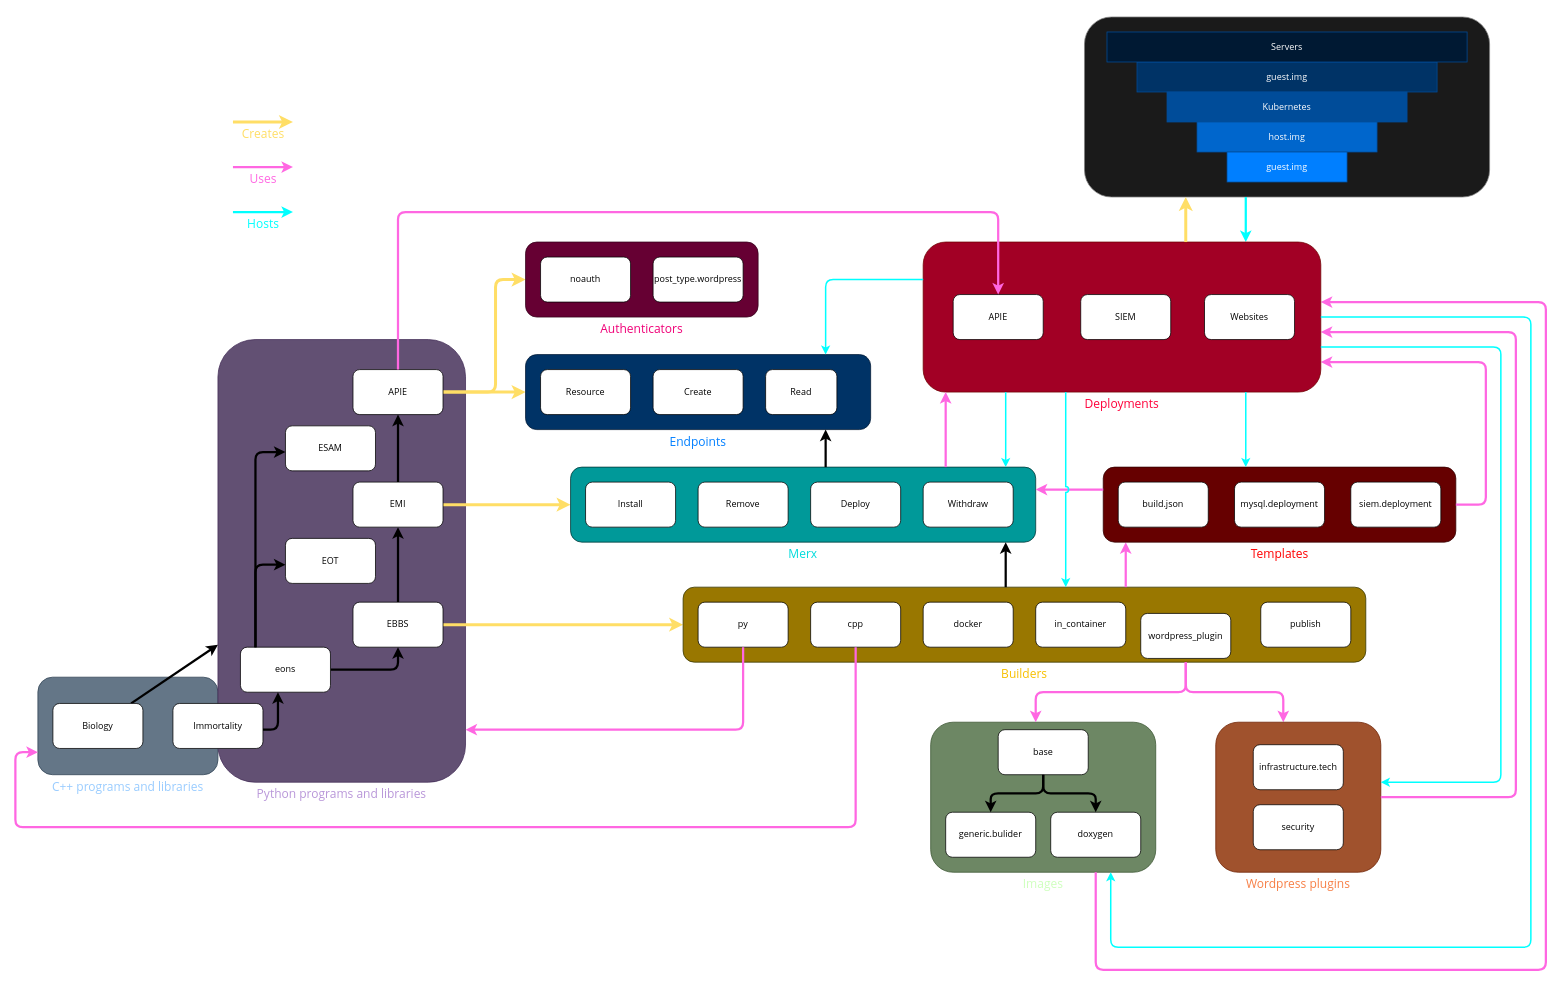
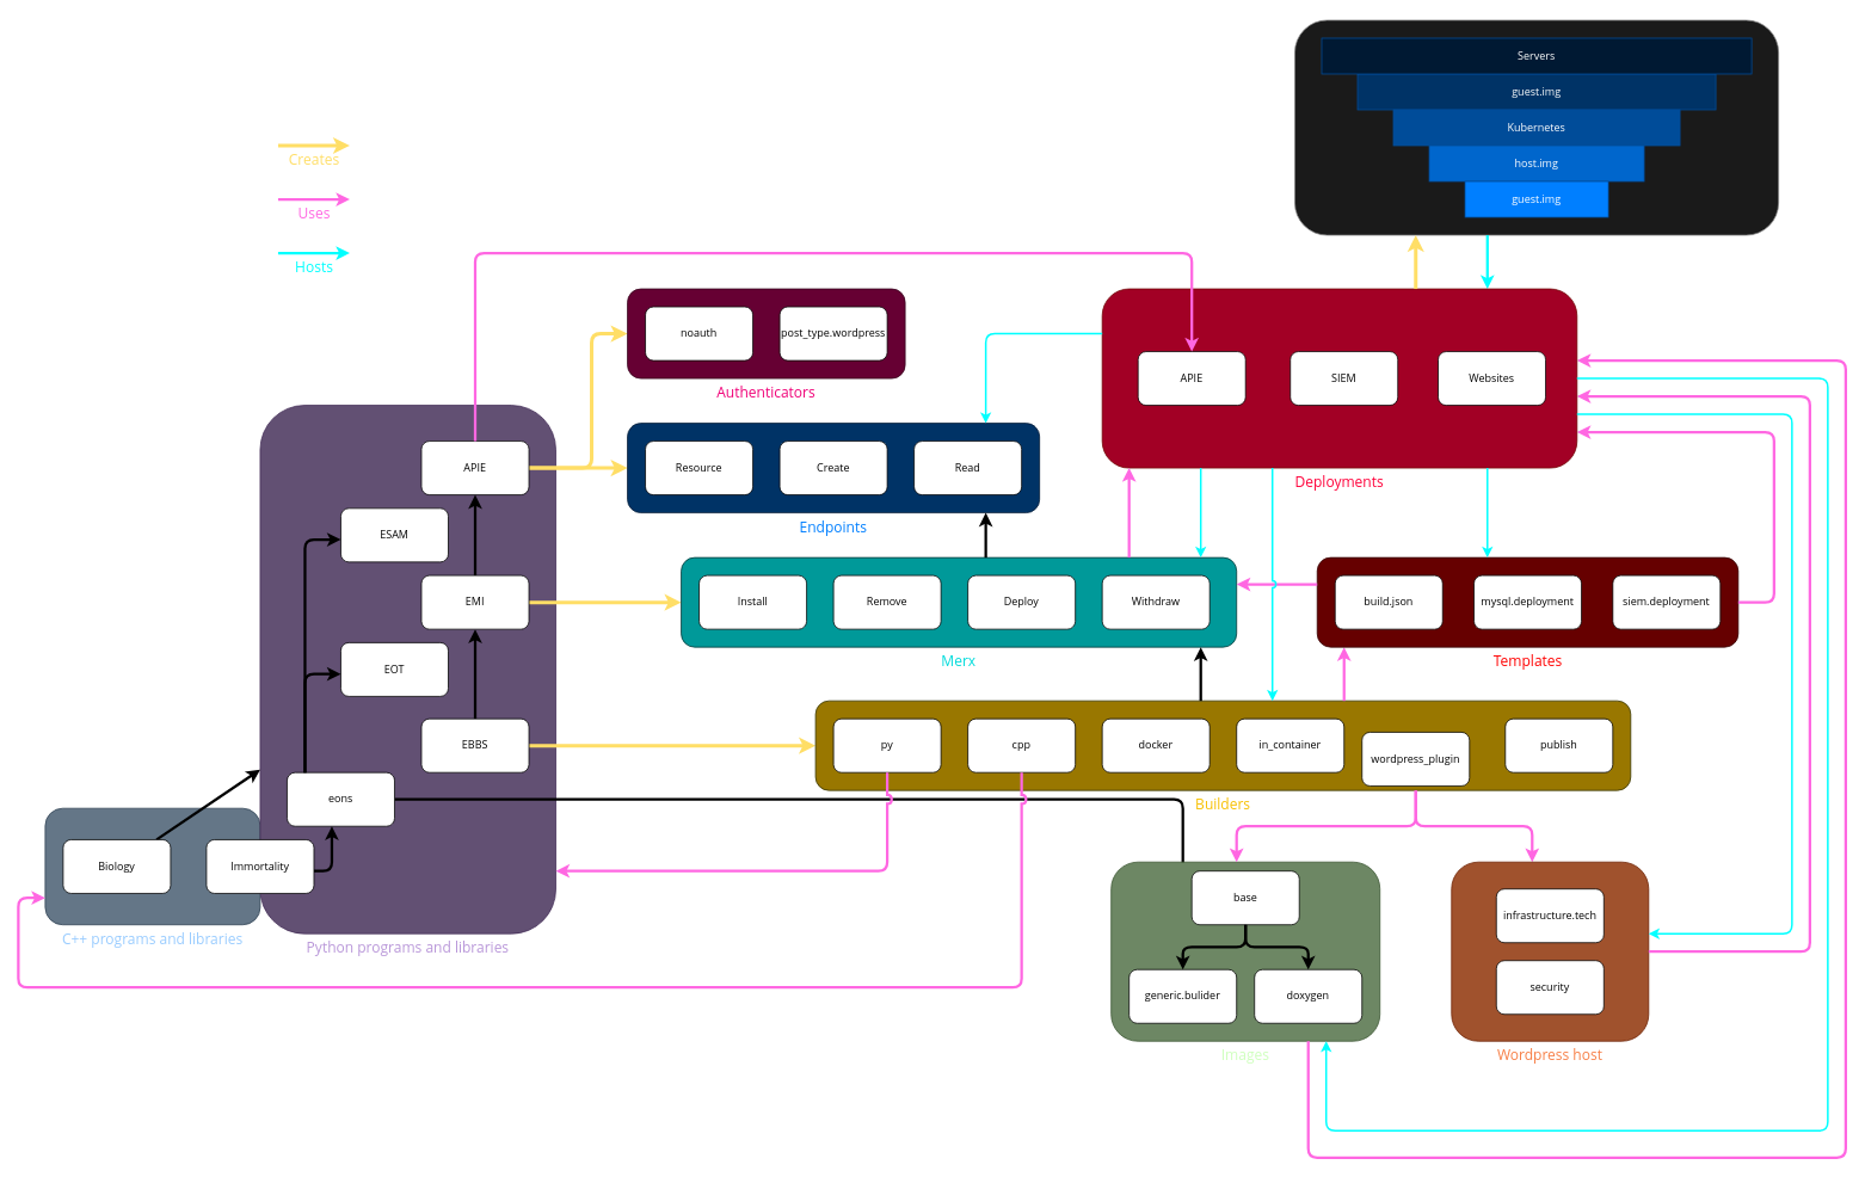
- <mxCell id="46" value="Read" style="rounded=1;whiteSpace=wrap;html=1;fontFamily=Open Sans;fontSource=https%3A%2F%2Ffonts.googleapis.com%2Fcss%3Ffamily%3DOpen%2BSans;" parent="42" vertex="1"><mxGeometry x="320" y="20" width="95" height="60" as="geometry" /></mxCell>
+ <mxCell id="46" value="Read" style="rounded=1;whiteSpace=wrap;html=1;fontFamily=Open Sans;fontSource=https%3A%2F%2Ffonts.googleapis.com%2Fcss%3Ffamily%3DOpen%2BSans;" parent="42" vertex="1"><mxGeometry x="320" y="20" width="120" height="60" as="geometry" /></mxCell>
- <mxCell id="12" style="edgeStyle=orthogonalEdgeStyle;rounded=1;orthogonalLoop=1;jettySize=auto;html=1;exitX=1;exitY=0.5;exitDx=0;exitDy=0;entryX=0.5;entryY=1;entryDx=0;entryDy=0;strokeWidth=3;fontFamily=Open Sans;fontSource=https%3A%2F%2Ffonts.googleapis.com%2Fcss%3Ffamily%3DOpen%2BSans;" parent="1" source="13" target="11" edge="1"><mxGeometry relative="1" as="geometry" /></mxCell>
+ <mxCell id="12" style="edgeStyle=orthogonalEdgeStyle;rounded=1;orthogonalLoop=1;jettySize=auto;html=1;exitX=1;exitY=0.5;exitDx=0;exitDy=0;strokeWidth=3;fontFamily=Open Sans;fontSource=https%3A%2F%2Ffonts.googleapis.com%2Fcss%3Ffamily%3DOpen%2BSans;" parent="1" source="13" target="53" edge="1"><mxGeometry relative="1" as="geometry" /></mxCell>
- <mxCell id="61" value="Wordpress plugins" style="rounded=1;whiteSpace=wrap;html=1;fillColor=#a0522d;strokeColor=#6D1F00;fontFamily=Open Sans;fontSource=https%3A%2F%2Ffonts.googleapis.com%2Fcss%3Ffamily%3DOpen%2BSans;fontColor=#F77F46;labelPosition=center;verticalLabelPosition=bottom;align=center;verticalAlign=top;fontSize=16;" parent="60" vertex="1"><mxGeometry width="220" height="200" as="geometry" /></mxCell>
+ <mxCell id="61" value="Wordpress host" style="rounded=1;whiteSpace=wrap;html=1;fillColor=#a0522d;strokeColor=#6D1F00;fontFamily=Open Sans;fontSource=https%3A%2F%2Ffonts.googleapis.com%2Fcss%3Ffamily%3DOpen%2BSans;fontColor=#F77F46;labelPosition=center;verticalLabelPosition=bottom;align=center;verticalAlign=top;fontSize=16;" parent="60" vertex="1"><mxGeometry width="220" height="200" as="geometry" /></mxCell>
